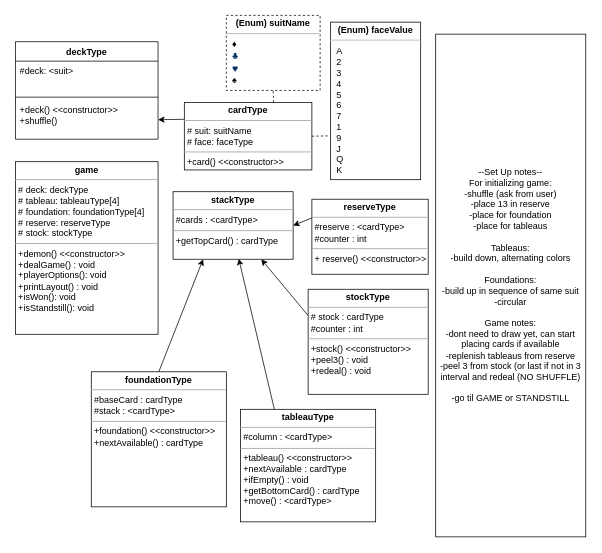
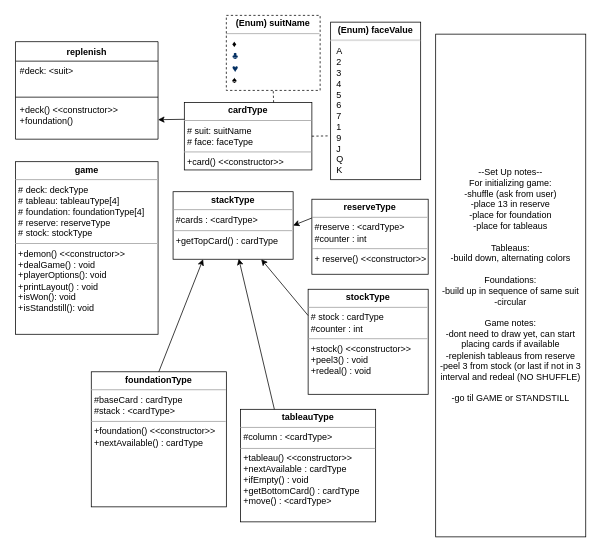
- <mxCell id="2" value="deckType" style="swimlane;fontStyle=1;align=center;verticalAlign=top;childLayout=stackLayout;horizontal=1;startSize=26;horizontalStack=0;resizeParent=1;resizeParentMax=0;resizeLast=0;collapsible=1;marginBottom=0;whiteSpace=wrap;html=1;" parent="1" vertex="1"><mxGeometry x="20" y="55" width="190" height="130" as="geometry"><mxRectangle x="340" y="610" width="70" height="30" as="alternateBounds" /></mxGeometry></mxCell>
+ <mxCell id="2" value="replenish" style="swimlane;fontStyle=1;align=center;verticalAlign=top;childLayout=stackLayout;horizontal=1;startSize=26;horizontalStack=0;resizeParent=1;resizeParentMax=0;resizeLast=0;collapsible=1;marginBottom=0;whiteSpace=wrap;html=1;" parent="1" vertex="1"><mxGeometry x="20" y="55" width="190" height="130" as="geometry"><mxRectangle x="340" y="610" width="70" height="30" as="alternateBounds" /></mxGeometry></mxCell>
- <mxCell id="5" value="+deck() &amp;lt;&amp;lt;constructor&amp;gt;&amp;gt;&lt;br&gt;+shuffle()" style="text;strokeColor=none;fillColor=none;align=left;verticalAlign=top;spacingLeft=4;spacingRight=4;overflow=hidden;rotatable=0;points=[[0,0.5],[1,0.5]];portConstraint=eastwest;whiteSpace=wrap;html=1;" parent="2" vertex="1"><mxGeometry y="78" width="190" height="52" as="geometry" /></mxCell>
+ <mxCell id="5" value="+deck() &amp;lt;&amp;lt;constructor&amp;gt;&amp;gt;&lt;br&gt;+foundation()" style="text;strokeColor=none;fillColor=none;align=left;verticalAlign=top;spacingLeft=4;spacingRight=4;overflow=hidden;rotatable=0;points=[[0,0.5],[1,0.5]];portConstraint=eastwest;whiteSpace=wrap;html=1;" parent="2" vertex="1"><mxGeometry y="78" width="190" height="52" as="geometry" /></mxCell>
